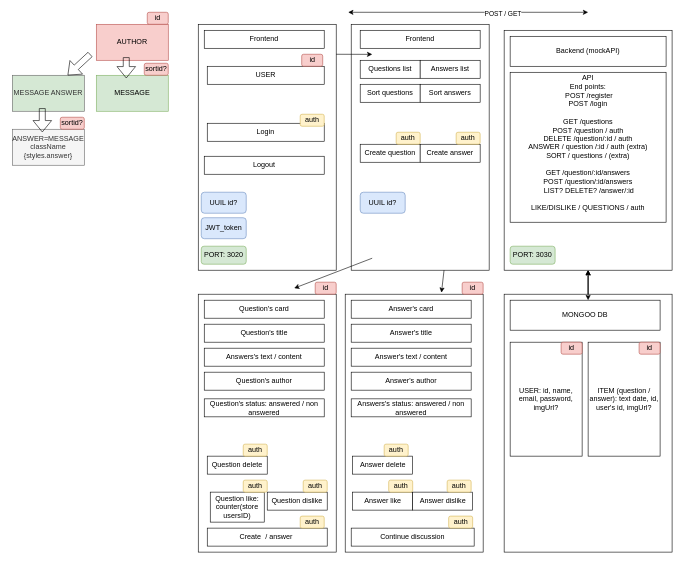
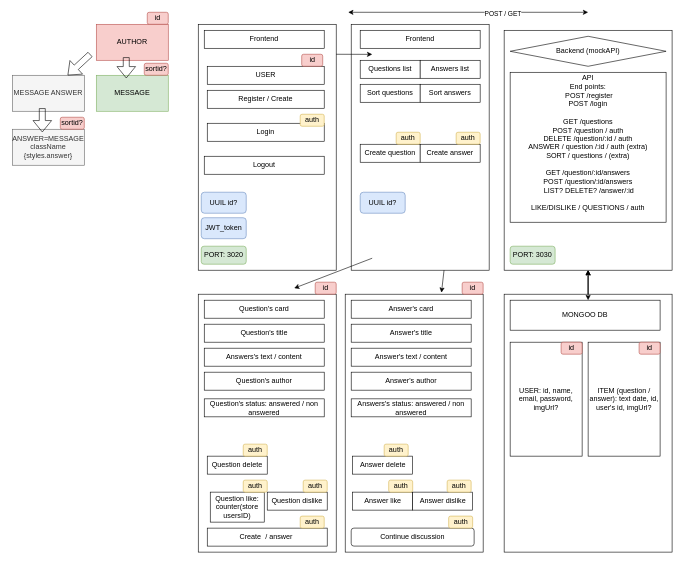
- <mxCell id="65" value="Backend (mockAPI)" style="rounded=0;whiteSpace=wrap;html=1;" vertex="1" parent="1"><mxGeometry x="850" y="60" width="260" height="50" as="geometry" /></mxCell>
+ <mxCell id="65" value="Backend (mockAPI)" style="rhombus;whiteSpace=wrap;html=1;" vertex="1" parent="1"><mxGeometry x="850" y="60" width="260" height="50" as="geometry" /></mxCell>
- <mxCell id="77" value="MESSAGE ANSWER" style="rounded=0;whiteSpace=wrap;html=1;fillColor=#d5e8d4;fontColor=#333333;strokeColor=#666666;" vertex="1" parent="1"><mxGeometry x="20" y="125" width="120" height="60" as="geometry" /></mxCell>
+ <mxCell id="77" value="MESSAGE ANSWER" style="rounded=0;whiteSpace=wrap;html=1;fillColor=#f5f5f5;fontColor=#333333;strokeColor=#666666;" vertex="1" parent="1"><mxGeometry x="20" y="125" width="120" height="60" as="geometry" /></mxCell>
+ <mxCell id="8" value="Register / Create" style="rounded=0;whiteSpace=wrap;html=1;" vertex="1" parent="1"><mxGeometry x="345" y="150" width="195" height="30" as="geometry" /></mxCell>
- <mxCell id="19" value="Continue discussion" style="rounded=0;whiteSpace=wrap;html=1;" vertex="1" parent="1"><mxGeometry x="585" y="880" width="205" height="30" as="geometry" /></mxCell>
+ <mxCell id="19" value="Continue discussion" style="whiteSpace=wrap;html=1;rounded=1;" vertex="1" parent="1"><mxGeometry x="585" y="880" width="205" height="30" as="geometry" /></mxCell>
